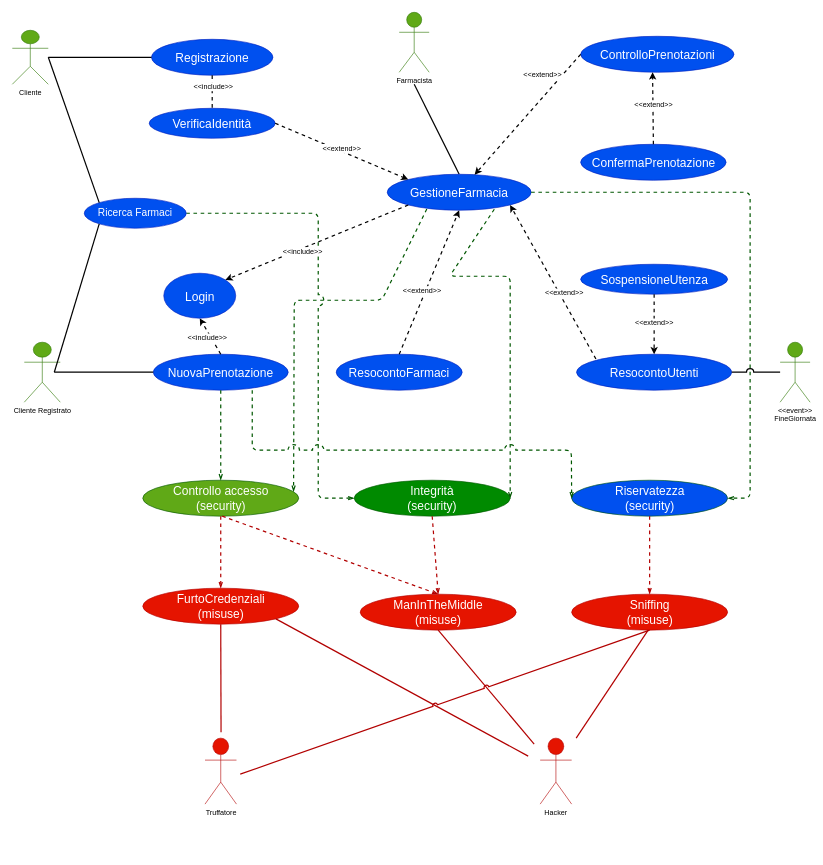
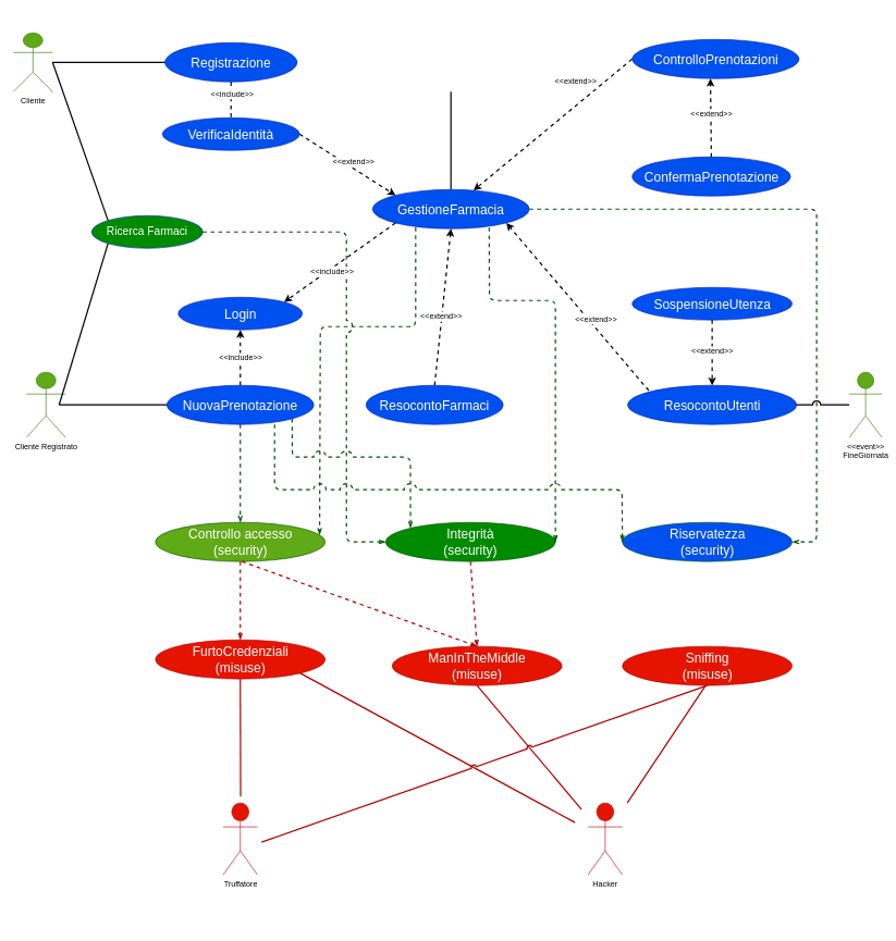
- <mxCell id="62" value="&lt;div&gt;Farmacista&lt;/div&gt;&lt;div&gt;&lt;br&gt;&lt;/div&gt;" style="shape=umlActor;verticalLabelPosition=bottom;verticalAlign=top;html=1;outlineConnect=0;labelBackgroundColor=none;fontSize=12;fillColor=#60a917;strokeColor=#2D7600;" parent="1" vertex="1"><mxGeometry x="665" y="20" width="50" height="100" as="geometry" /></mxCell>
- <mxCell id="8" value="GestioneFarmacia" style="ellipse;whiteSpace=wrap;html=1;labelBackgroundColor=none;fillColor=#0050ef;strokeColor=#001DBC;fontSize=20;fontColor=#ffffff;" parent="1" vertex="1"><mxGeometry x="645" y="290" width="240" height="60" as="geometry" /></mxCell>
+ <mxCell id="8" value="GestioneFarmacia" style="ellipse;whiteSpace=wrap;html=1;labelBackgroundColor=none;fillColor=#0050ef;strokeColor=#001DBC;fontSize=20;fontColor=#ffffff;" parent="1" vertex="1"><mxGeometry x="570" y="290" width="240" height="60" as="geometry" /></mxCell>
- <mxCell id="18" value="Ricerca Farmaci" style="ellipse;whiteSpace=wrap;html=1;labelBackgroundColor=none;fontSize=17;fillColor=#0050ef;strokeColor=#001DBC;fontColor=#ffffff;" parent="1" vertex="1"><mxGeometry x="140" y="330" width="170" height="50" as="geometry" /></mxCell>
+ <mxCell id="18" value="Ricerca Farmaci" style="ellipse;whiteSpace=wrap;html=1;labelBackgroundColor=none;fontSize=17;fillColor=#008a00;strokeColor=#001DBC;fontColor=#ffffff;" parent="1" vertex="1"><mxGeometry x="140" y="330" width="170" height="50" as="geometry" /></mxCell>
- <mxCell id="12" value="&lt;div&gt;Login&lt;/div&gt;" style="ellipse;whiteSpace=wrap;html=1;labelBackgroundColor=none;fontSize=20;fillColor=#0050ef;strokeColor=#001DBC;fontColor=#ffffff;" parent="1" vertex="1"><mxGeometry x="272.5" y="455" width="120" height="75" as="geometry" /></mxCell>
+ <mxCell id="12" value="&lt;div&gt;Login&lt;/div&gt;" style="ellipse;whiteSpace=wrap;html=1;labelBackgroundColor=none;fontSize=20;fillColor=#0050ef;strokeColor=#001DBC;fontColor=#ffffff;" parent="1" vertex="1"><mxGeometry x="272.5" y="455" width="190" height="50" as="geometry" /></mxCell>
+ <mxCell id="63" value="" style="endArrow=openThin;html=1;strokeWidth=2;exitX=1;exitY=1;exitDx=0;exitDy=0;fillColor=#008a00;strokeColor=#005700;entryX=0;entryY=0;entryDx=0;entryDy=0;endFill=0;jumpStyle=arc;dashed=1;jumpSize=17;" parent="1" source="9" target="43" edge="1"><mxGeometry width="50" height="50" relative="1" as="geometry"><mxPoint x="666" y="378.02" as="sourcePoint" /><mxPoint x="489.424" y="808.787" as="targetPoint" /><Array as="points"><mxPoint x="447" y="700" /><mxPoint x="628" y="700" /></Array></mxGeometry></mxCell>
- <mxCell id="50" value="" style="endArrow=openThin;html=1;strokeWidth=2;exitX=0.5;exitY=1;exitDx=0;exitDy=0;fillColor=#e51400;strokeColor=#B20000;entryX=0.5;entryY=0;entryDx=0;entryDy=0;endFill=0;jumpStyle=arc;dashed=1;jumpSize=17;" parent="1" source="42" target="47" edge="1"><mxGeometry width="50" height="50" relative="1" as="geometry"><mxPoint x="398.792" y="872.47" as="sourcePoint" /><mxPoint x="569.996" y="1039.997" as="targetPoint" /></mxGeometry></mxCell>
